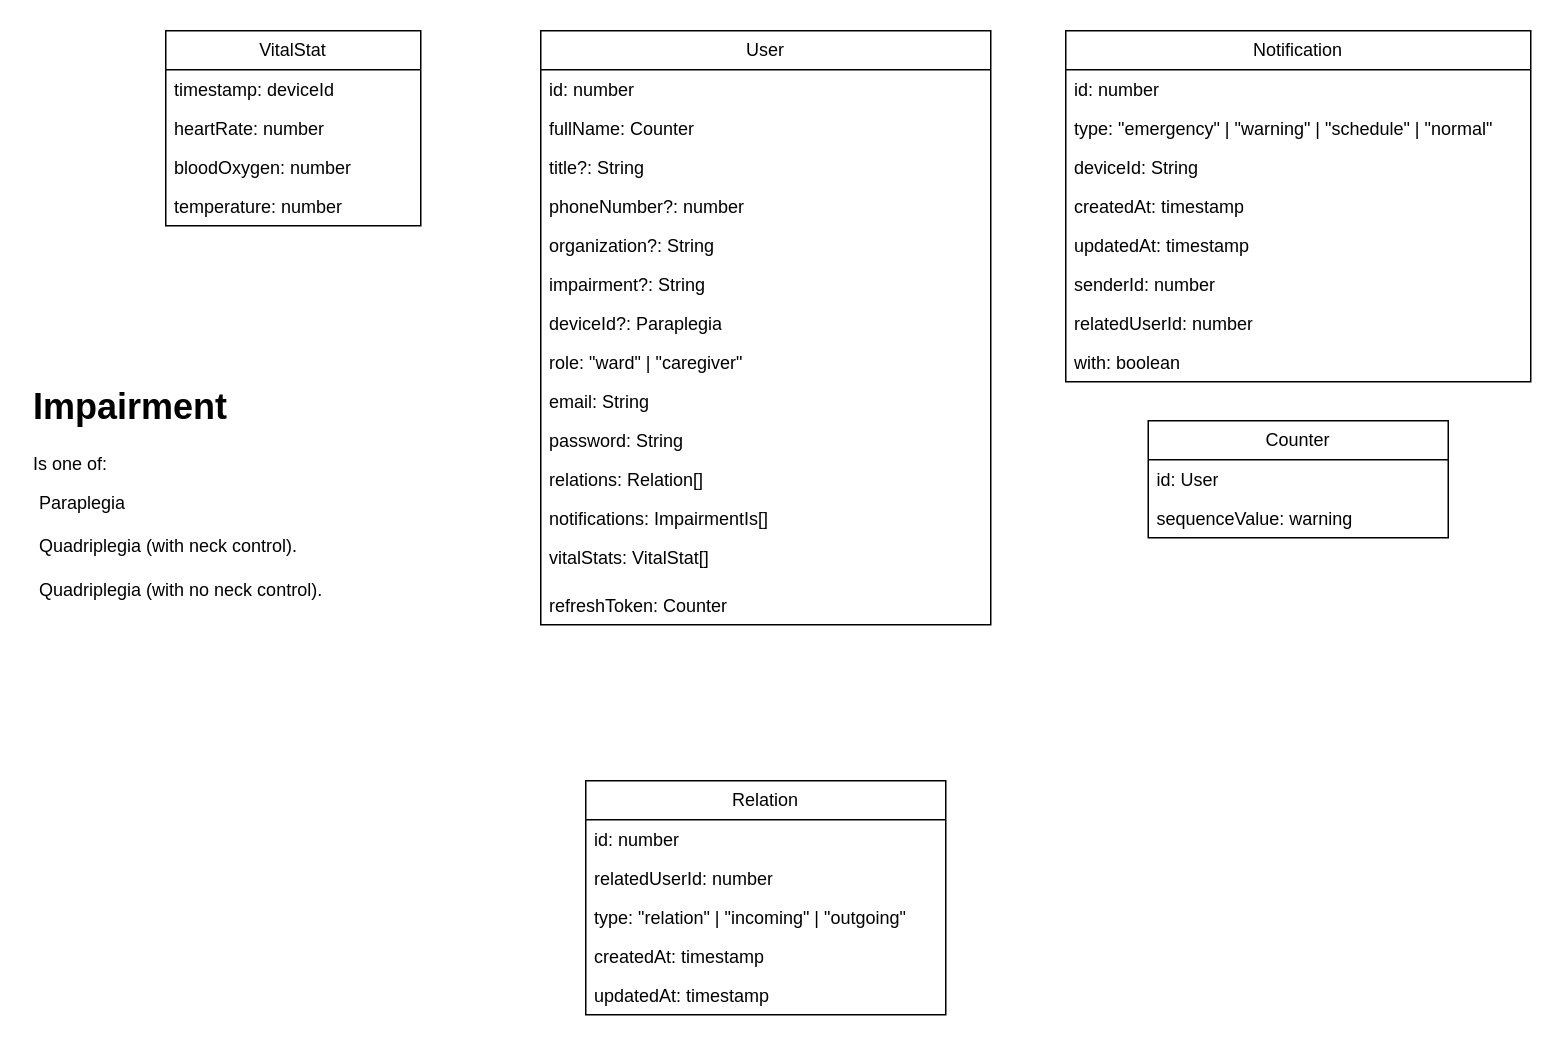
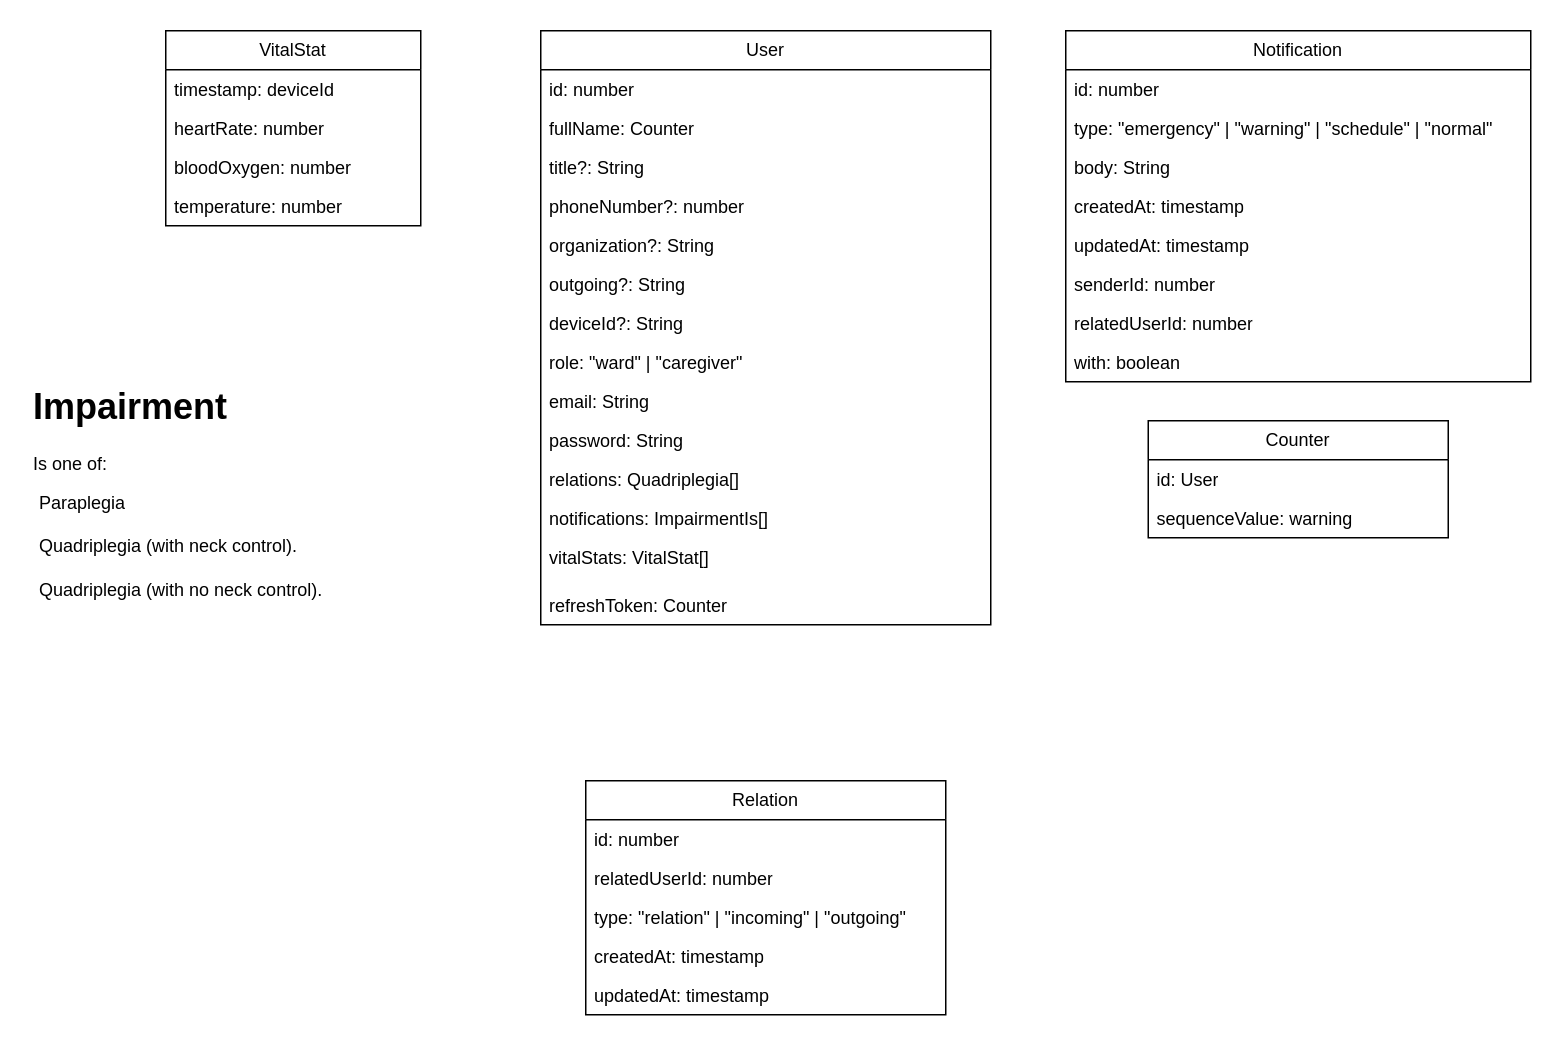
- <mxCell id="27" value="deviceId: String" style="text;strokeColor=none;fillColor=none;align=left;verticalAlign=top;spacingLeft=4;spacingRight=4;overflow=hidden;rotatable=0;points=[[0,0.5],[1,0.5]];portConstraint=eastwest;whiteSpace=wrap;html=1;" parent="24" vertex="1"><mxGeometry y="78" width="310" height="26" as="geometry" /></mxCell>
+ <mxCell id="27" value="body: String" style="text;strokeColor=none;fillColor=none;align=left;verticalAlign=top;spacingLeft=4;spacingRight=4;overflow=hidden;rotatable=0;points=[[0,0.5],[1,0.5]];portConstraint=eastwest;whiteSpace=wrap;html=1;" parent="24" vertex="1"><mxGeometry y="78" width="310" height="26" as="geometry" /></mxCell>
- <mxCell id="8" value="impairment?: String" style="text;strokeColor=none;fillColor=none;align=left;verticalAlign=top;spacingLeft=4;spacingRight=4;overflow=hidden;rotatable=0;points=[[0,0.5],[1,0.5]];portConstraint=eastwest;whiteSpace=wrap;html=1;" parent="2" vertex="1"><mxGeometry y="156" width="300" height="26" as="geometry" /></mxCell>
+ <mxCell id="8" value="outgoing?: String" style="text;strokeColor=none;fillColor=none;align=left;verticalAlign=top;spacingLeft=4;spacingRight=4;overflow=hidden;rotatable=0;points=[[0,0.5],[1,0.5]];portConstraint=eastwest;whiteSpace=wrap;html=1;" parent="2" vertex="1"><mxGeometry y="156" width="300" height="26" as="geometry" /></mxCell>
- <mxCell id="9" value="deviceId?: Paraplegia" style="text;strokeColor=none;fillColor=none;align=left;verticalAlign=top;spacingLeft=4;spacingRight=4;overflow=hidden;rotatable=0;points=[[0,0.5],[1,0.5]];portConstraint=eastwest;whiteSpace=wrap;html=1;" vertex="1" parent="2"><mxGeometry y="182" width="300" height="26" as="geometry" /></mxCell>
+ <mxCell id="9" value="deviceId?: String" style="text;strokeColor=none;fillColor=none;align=left;verticalAlign=top;spacingLeft=4;spacingRight=4;overflow=hidden;rotatable=0;points=[[0,0.5],[1,0.5]];portConstraint=eastwest;whiteSpace=wrap;html=1;" vertex="1" parent="2"><mxGeometry y="182" width="300" height="26" as="geometry" /></mxCell>
- <mxCell id="13" value="relations: Relation[]" style="text;strokeColor=none;fillColor=none;align=left;verticalAlign=top;spacingLeft=4;spacingRight=4;overflow=hidden;rotatable=0;points=[[0,0.5],[1,0.5]];portConstraint=eastwest;whiteSpace=wrap;html=1;" parent="2" vertex="1"><mxGeometry y="286" width="300" height="26" as="geometry" /></mxCell>
+ <mxCell id="13" value="relations: Quadriplegia[]" style="text;strokeColor=none;fillColor=none;align=left;verticalAlign=top;spacingLeft=4;spacingRight=4;overflow=hidden;rotatable=0;points=[[0,0.5],[1,0.5]];portConstraint=eastwest;whiteSpace=wrap;html=1;" parent="2" vertex="1"><mxGeometry y="286" width="300" height="26" as="geometry" /></mxCell>
